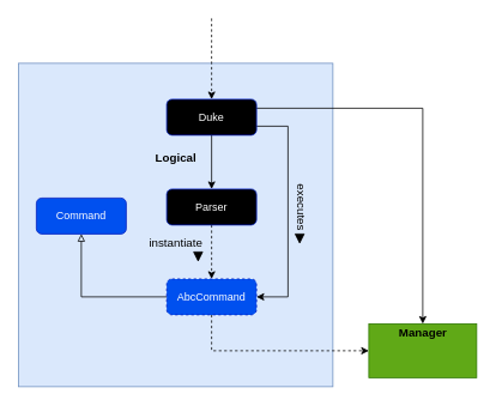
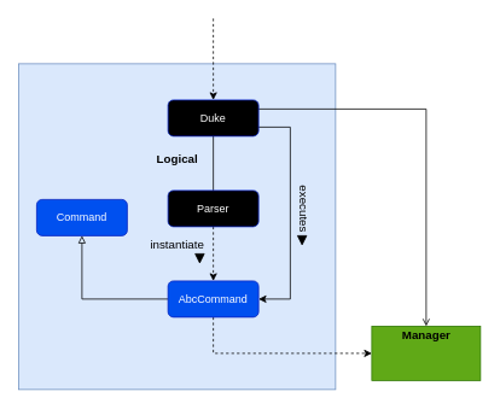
- <mxCell id="3" style="edgeStyle=orthogonalEdgeStyle;rounded=0;orthogonalLoop=1;jettySize=auto;html=1;exitX=0.5;exitY=1;exitDx=0;exitDy=0;entryX=0.5;entryY=0;entryDx=0;entryDy=0;fontSize=13;fontColor=#000000;" edge="1" parent="1" source="7" target="9"><mxGeometry relative="1" as="geometry" /></mxCell>
+ <mxCell id="3" style="edgeStyle=orthogonalEdgeStyle;rounded=0;orthogonalLoop=1;jettySize=auto;html=1;exitX=0.5;exitY=1;exitDx=0;exitDy=0;entryX=0.5;entryY=0;entryDx=0;entryDy=0;fontSize=13;fontColor=#000000;endArrow=none;" edge="1" parent="1" source="7" target="9"><mxGeometry relative="1" as="geometry" /></mxCell>
- <mxCell id="12" value="AbcCommand" style="rounded=1;whiteSpace=wrap;html=1;fillColor=#0050ef;strokeColor=#001DBC;fontColor=#ffffff;dashed=1;" vertex="1" parent="1"><mxGeometry x="185" y="310" width="100" height="40" as="geometry" /></mxCell>
+ <mxCell id="12" value="AbcCommand" style="rounded=1;whiteSpace=wrap;html=1;fillColor=#0050ef;strokeColor=#001DBC;fontColor=#ffffff;" vertex="1" parent="1"><mxGeometry x="185" y="310" width="100" height="40" as="geometry" /></mxCell>
- <mxCell id="5" style="edgeStyle=orthogonalEdgeStyle;rounded=0;orthogonalLoop=1;jettySize=auto;html=1;exitX=1;exitY=0.25;exitDx=0;exitDy=0;fontSize=13;fontColor=#000000;endArrow=classic;endFill=1;" edge="1" parent="1" source="7" target="14"><mxGeometry relative="1" as="geometry" /></mxCell>
+ <mxCell id="5" style="edgeStyle=orthogonalEdgeStyle;rounded=0;orthogonalLoop=1;jettySize=auto;html=1;exitX=1;exitY=0.25;exitDx=0;exitDy=0;fontSize=13;fontColor=#000000;endArrow=open;endFill=1;" edge="1" parent="1" source="7" target="14"><mxGeometry relative="1" as="geometry" /></mxCell>
